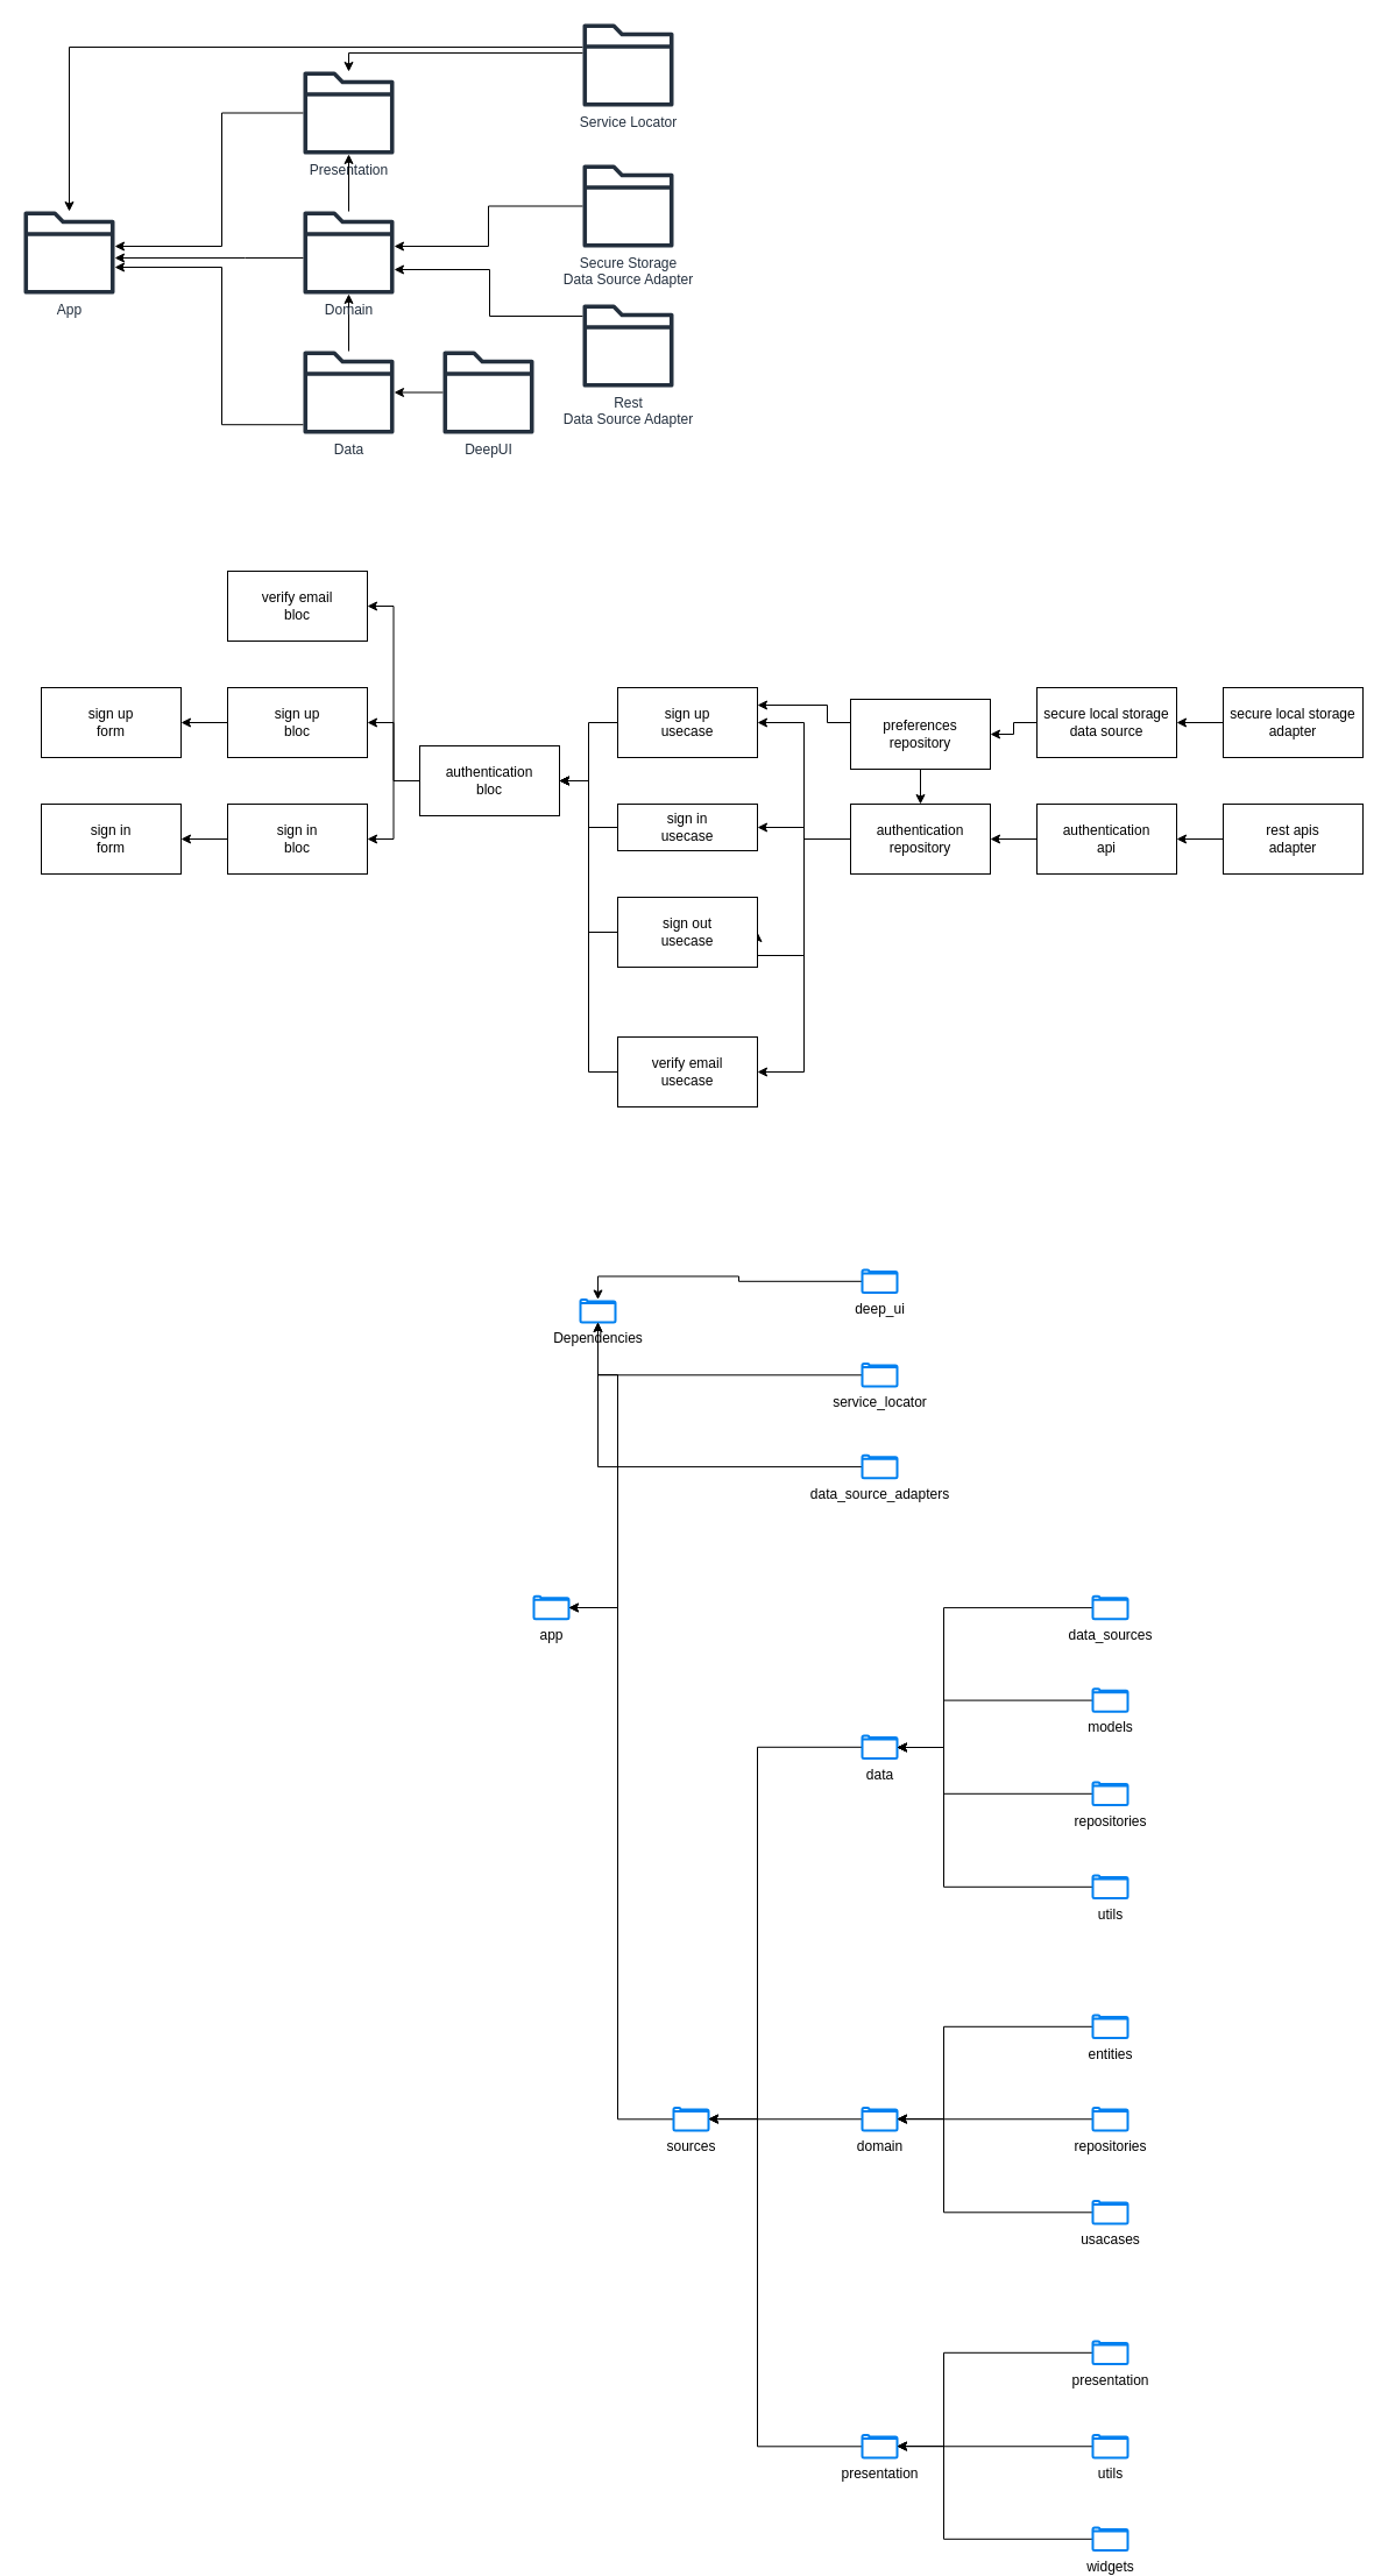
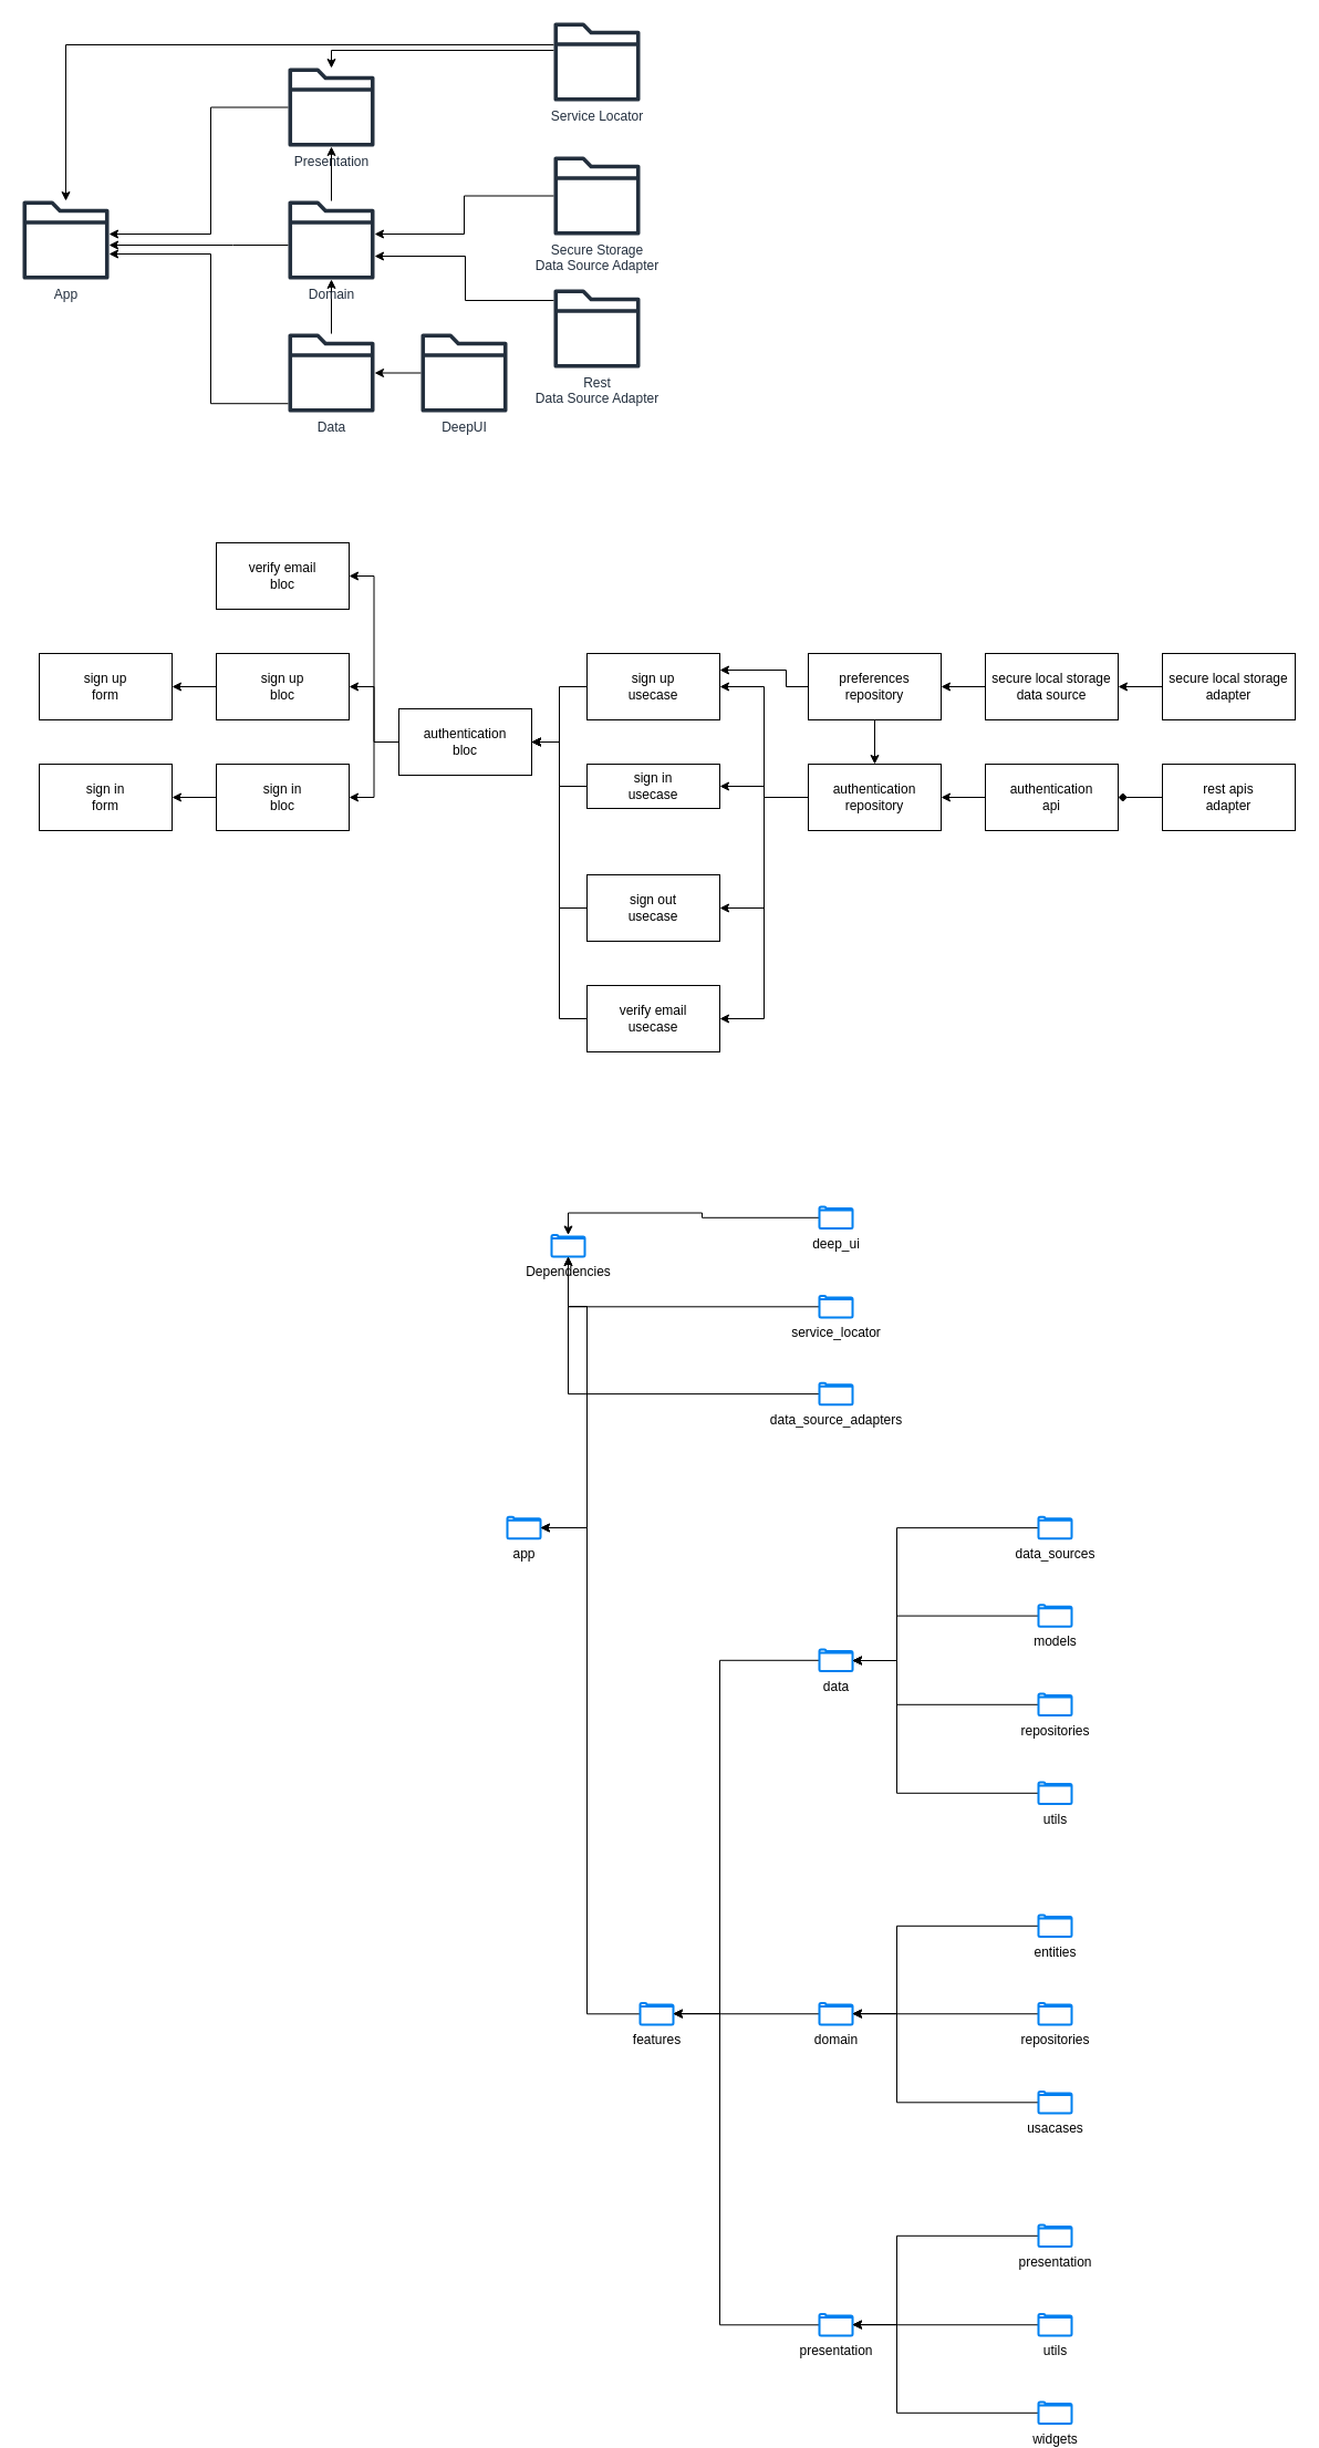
- <mxCell id="6" value="preferences&lt;br&gt;repository" style="whiteSpace=wrap;html=1;" parent="1" vertex="1"><mxGeometry x="730" y="600" width="120" height="60" as="geometry" /></mxCell>
+ <mxCell id="6" value="preferences&lt;br&gt;repository" style="whiteSpace=wrap;html=1;" parent="1" vertex="1"><mxGeometry x="730" y="590" width="120" height="60" as="geometry" /></mxCell>
- <mxCell id="34" style="edgeStyle=orthogonalEdgeStyle;rounded=0;orthogonalLoop=1;jettySize=auto;html=1;exitX=0;exitY=0.5;exitDx=0;exitDy=0;" parent="1" source="35" target="15" edge="1"><mxGeometry relative="1" as="geometry" /></mxCell>
+ <mxCell id="34" style="edgeStyle=orthogonalEdgeStyle;rounded=0;orthogonalLoop=1;jettySize=auto;html=1;exitX=0;exitY=0.5;exitDx=0;exitDy=0;endArrow=diamond;" parent="1" source="35" target="15" edge="1"><mxGeometry relative="1" as="geometry" /></mxCell>
- <mxCell id="29" value="sign out&lt;br&gt;usecase" style="whiteSpace=wrap;html=1;" parent="1" vertex="1"><mxGeometry x="530" y="770" width="120" height="60" as="geometry" /></mxCell>
+ <mxCell id="29" value="sign out&lt;br&gt;usecase" style="whiteSpace=wrap;html=1;" parent="1" vertex="1"><mxGeometry x="530" y="790" width="120" height="60" as="geometry" /></mxCell>
- <mxCell id="59" value="sources" style="html=1;verticalLabelPosition=bottom;align=center;labelBackgroundColor=#ffffff;verticalAlign=top;strokeWidth=2;strokeColor=#0080F0;shadow=0;dashed=0;shape=mxgraph.ios7.icons.folder;" parent="1" vertex="1"><mxGeometry x="578" y="1809.5" width="30" height="19.5" as="geometry" /></mxCell>
+ <mxCell id="59" value="features" style="html=1;verticalLabelPosition=bottom;align=center;labelBackgroundColor=#ffffff;verticalAlign=top;strokeWidth=2;strokeColor=#0080F0;shadow=0;dashed=0;shape=mxgraph.ios7.icons.folder;" parent="1" vertex="1"><mxGeometry x="578" y="1809.5" width="30" height="19.5" as="geometry" /></mxCell>
